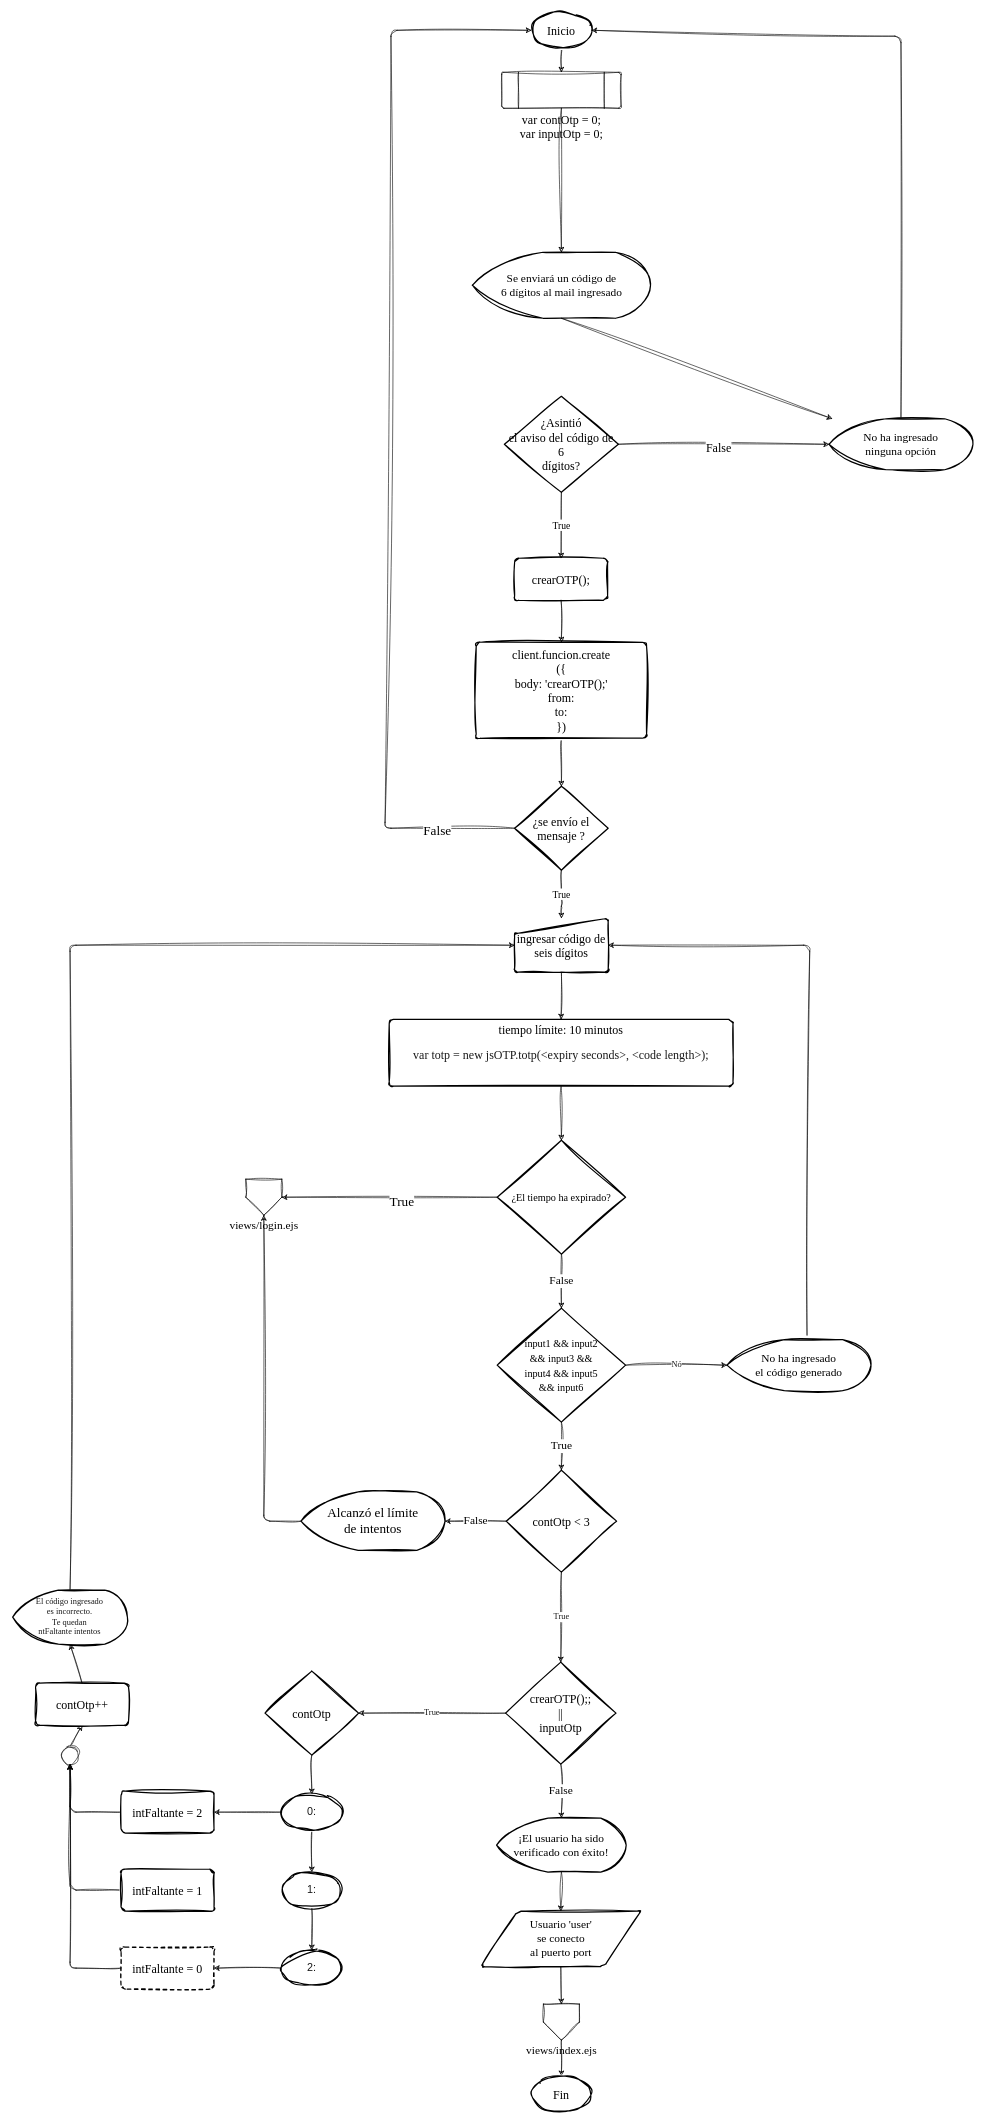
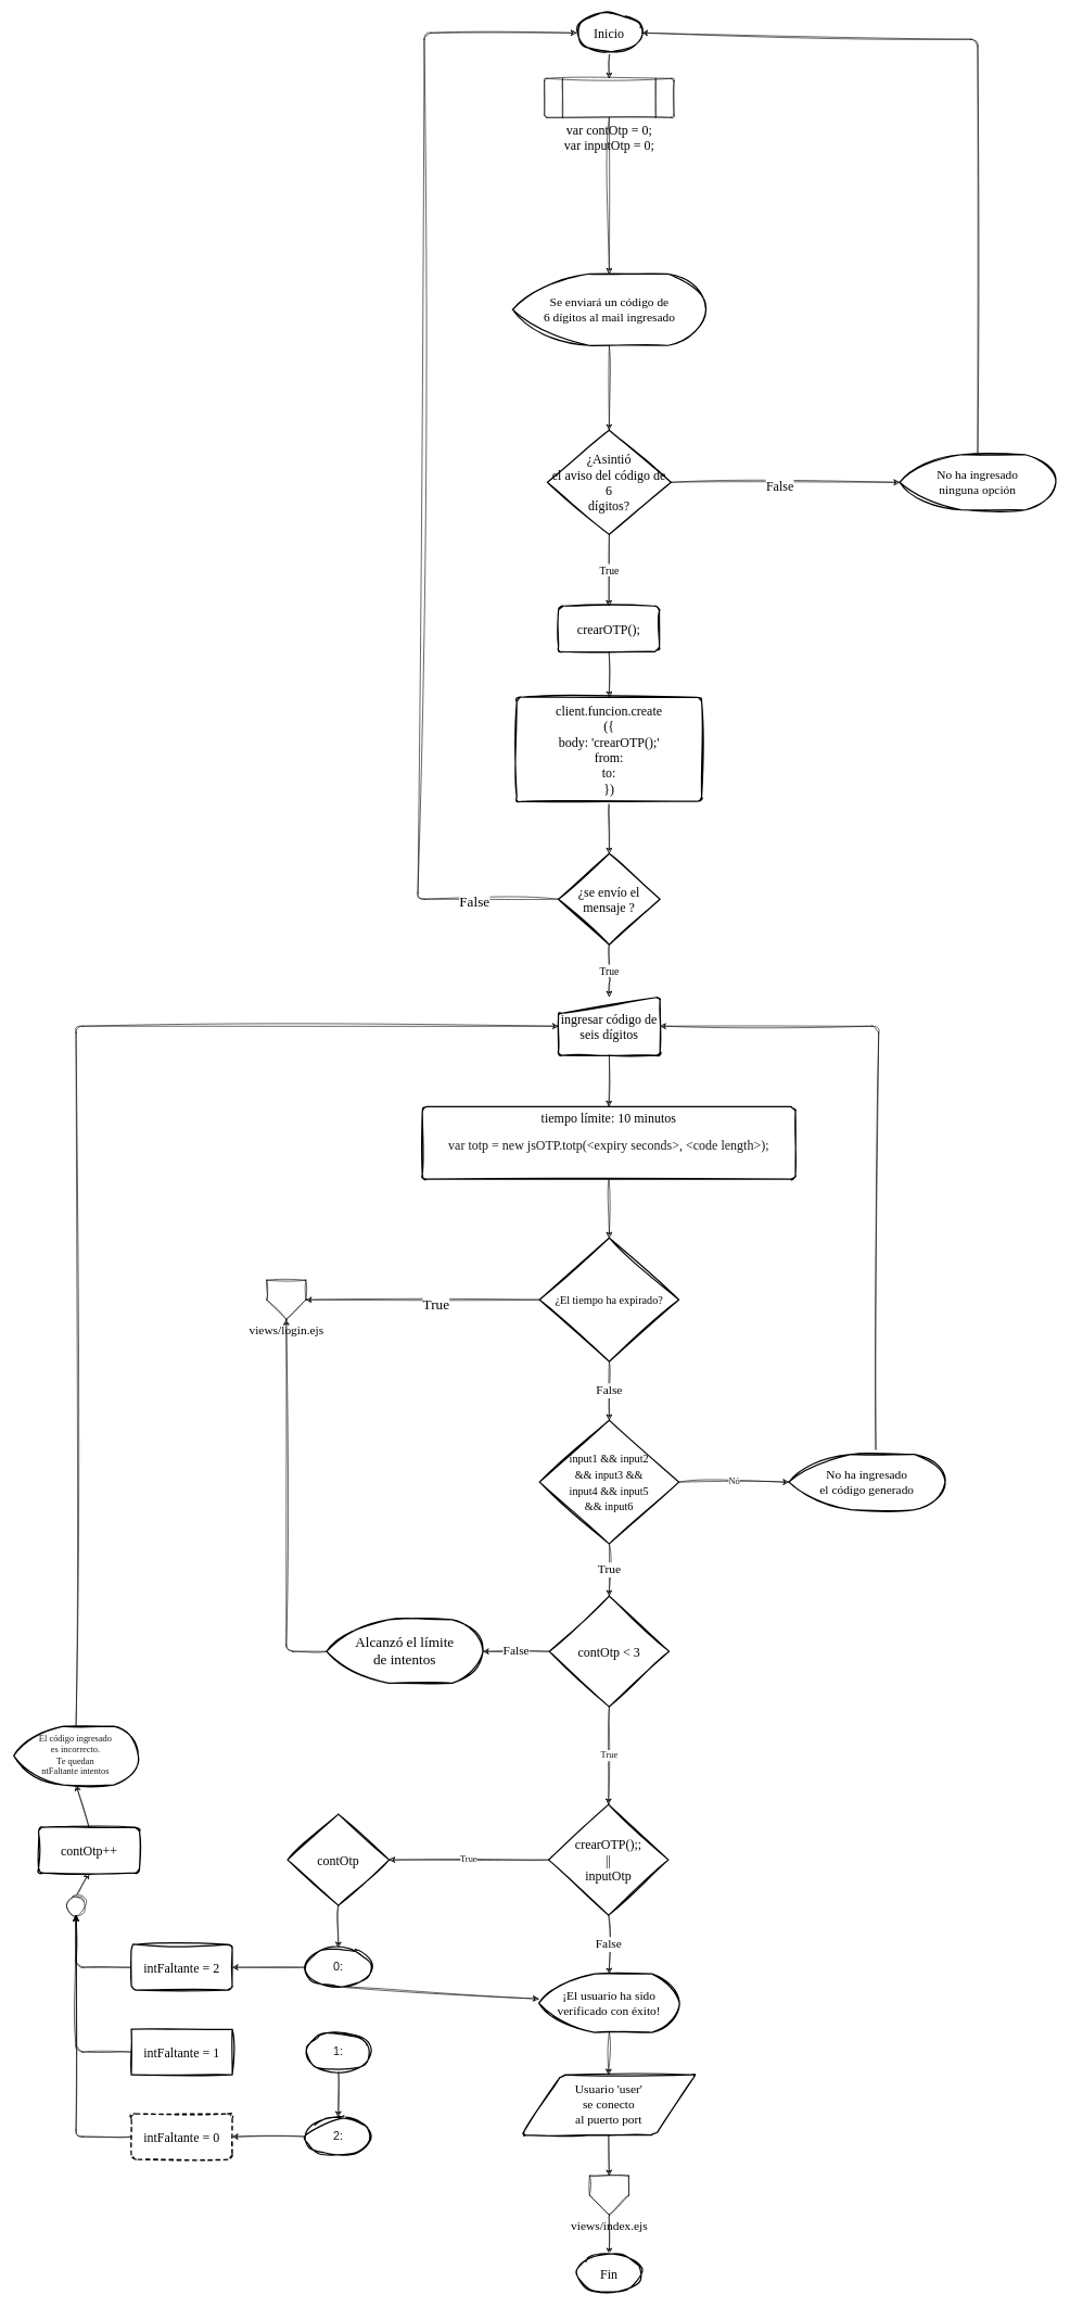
- <mxCell id="66" style="edgeStyle=none;sketch=1;hachureGap=4;jiggle=2;curveFitting=1;html=1;exitX=0.5;exitY=1;exitDx=0;exitDy=0;exitPerimeter=0;fontFamily=Architects Daughter;fontSource=https%3A%2F%2Ffonts.googleapis.com%2Fcss%3Ffamily%3DArchitects%2BDaughter;fontSize=16;" parent="1" source="67" target="65" edge="1"><mxGeometry relative="1" as="geometry" /></mxCell>
+ <mxCell id="66" style="edgeStyle=none;sketch=1;hachureGap=4;jiggle=2;curveFitting=1;html=1;exitX=0.5;exitY=1;exitDx=0;exitDy=0;exitPerimeter=0;entryX=0.5;entryY=0;entryDx=0;entryDy=0;entryPerimeter=0;fontFamily=Architects Daughter;fontSource=https%3A%2F%2Ffonts.googleapis.com%2Fcss%3Ffamily%3DArchitects%2BDaughter;fontSize=16;" parent="1" source="67" target="71" edge="1"><mxGeometry relative="1" as="geometry" /></mxCell>
- <mxCell id="28" style="edgeStyle=none;sketch=1;hachureGap=4;jiggle=2;curveFitting=1;html=1;exitX=0.5;exitY=1;exitDx=0;exitDy=0;exitPerimeter=0;entryX=0.5;entryY=0;entryDx=0;entryDy=0;entryPerimeter=0;fontFamily=Architects Daughter;fontSource=https%3A%2F%2Ffonts.googleapis.com%2Fcss%3Ffamily%3DArchitects%2BDaughter;fontSize=14;fontColor=#191919;" parent="1" source="30" target="32" edge="1"><mxGeometry relative="1" as="geometry" /></mxCell>
+ <mxCell id="28" style="edgeStyle=none;sketch=1;hachureGap=4;jiggle=2;curveFitting=1;html=1;exitX=0.5;exitY=1;exitDx=0;exitDy=0;exitPerimeter=0;fontFamily=Architects Daughter;fontSource=https%3A%2F%2Ffonts.googleapis.com%2Fcss%3Ffamily%3DArchitects%2BDaughter;fontSize=14;fontColor=#191919;" parent="1" source="30" target="53" edge="1"><mxGeometry relative="1" as="geometry" /></mxCell>
- <mxCell id="38" value="intFaltante = 1" style="rounded=1;whiteSpace=wrap;html=1;absoluteArcSize=1;arcSize=14;strokeWidth=2;sketch=1;hachureGap=4;jiggle=2;curveFitting=1;fontFamily=Architects Daughter;fontSource=https%3A%2F%2Ffonts.googleapis.com%2Fcss%3Ffamily%3DArchitects%2BDaughter;fontSize=20;" parent="1" vertex="1"><mxGeometry x="201" y="3115" width="155" height="70" as="geometry" /></mxCell>
+ <mxCell id="38" value="intFaltante = 1" style="whiteSpace=wrap;html=1;absoluteArcSize=1;arcSize=14;strokeWidth=2;sketch=1;hachureGap=4;jiggle=2;curveFitting=1;fontFamily=Architects Daughter;fontSource=https%3A%2F%2Ffonts.googleapis.com%2Fcss%3Ffamily%3DArchitects%2BDaughter;fontSize=20;rounded=0;" parent="1" vertex="1"><mxGeometry x="201" y="3115" width="155" height="70" as="geometry" /></mxCell>
